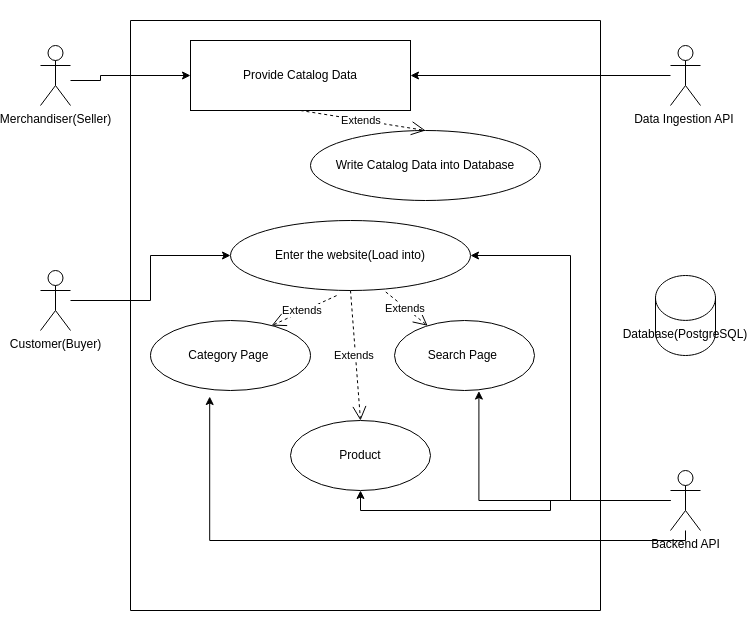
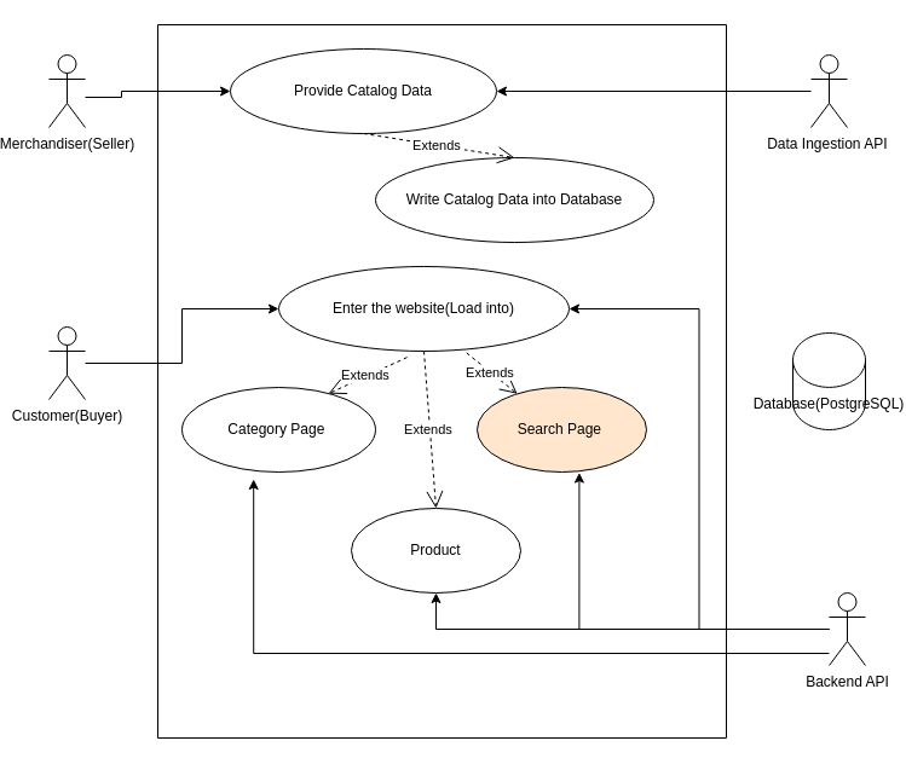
- <mxCell id="5" value="Provide Catalog Data" style="whiteSpace=wrap;html=1;rounded=0;" vertex="1" parent="4"><mxGeometry x="60" y="20" width="220" height="70" as="geometry" /></mxCell>
+ <mxCell id="5" value="Provide Catalog Data" style="ellipse;whiteSpace=wrap;html=1;" vertex="1" parent="4"><mxGeometry x="60" y="20" width="220" height="70" as="geometry" /></mxCell>
- <mxCell id="9" value="Search Page&amp;nbsp;" style="ellipse;whiteSpace=wrap;html=1;" vertex="1" parent="4"><mxGeometry x="264" y="300" width="140" height="70" as="geometry" /></mxCell>
+ <mxCell id="9" value="Search Page&amp;nbsp;" style="ellipse;whiteSpace=wrap;html=1;fillColor=#ffe6cc;" vertex="1" parent="4"><mxGeometry x="264" y="300" width="140" height="70" as="geometry" /></mxCell>
- <mxCell id="23" value="Backend API" style="shape=umlActor;verticalLabelPosition=bottom;verticalAlign=top;html=1;outlineConnect=0;" vertex="1" parent="1"><mxGeometry x="650" y="470" width="30" height="60" as="geometry" /></mxCell>
+ <mxCell id="23" value="Backend API" style="shape=umlActor;verticalLabelPosition=bottom;verticalAlign=top;html=1;outlineConnect=0;" vertex="1" parent="1"><mxGeometry x="665" y="490" width="30" height="60" as="geometry" /></mxCell>
